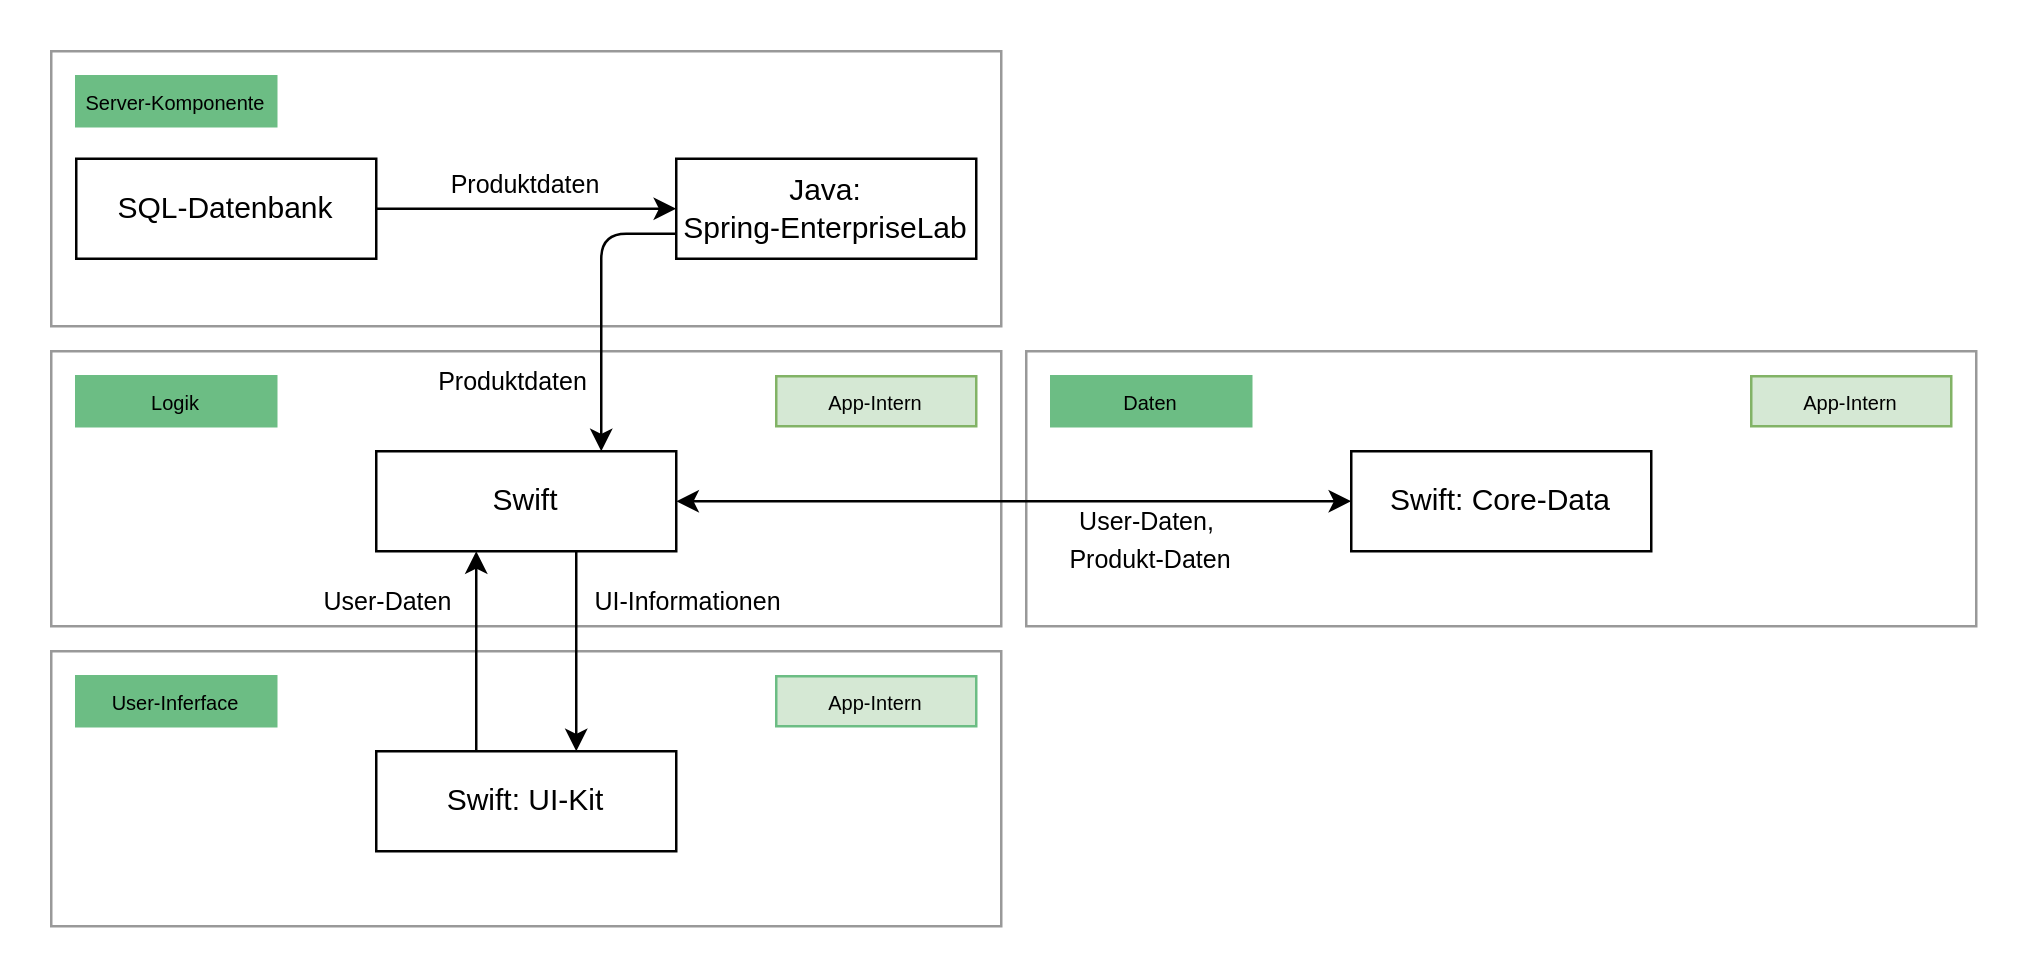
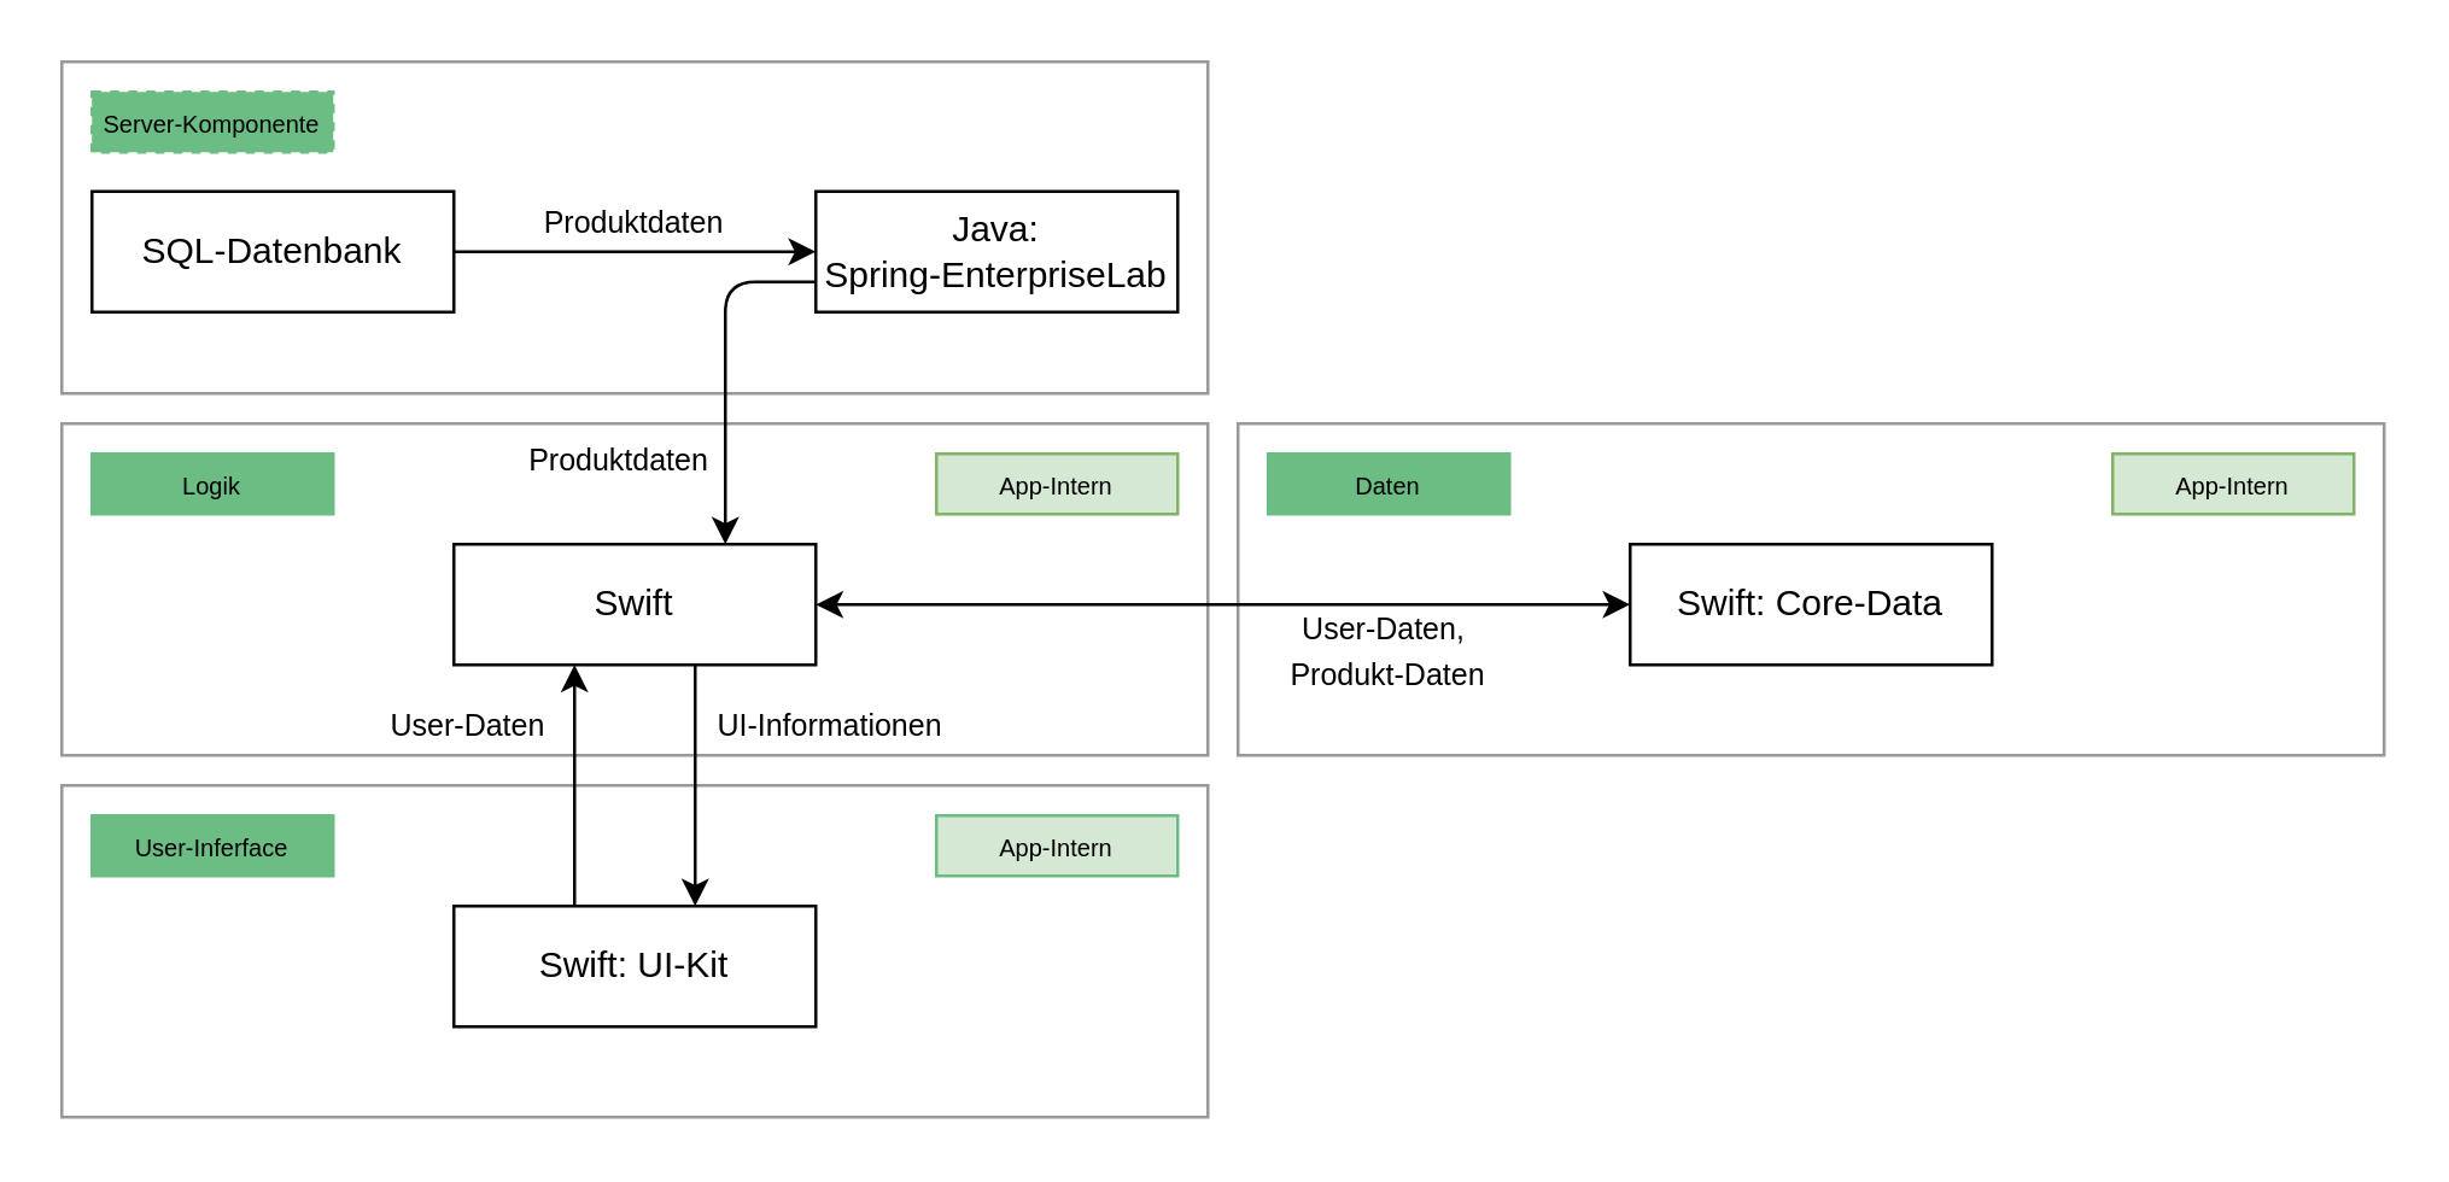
- <mxCell id="8" value="&lt;font style=&quot;font-size: 8px&quot;&gt;Server-Komponente&lt;/font&gt;" style="rounded=0;whiteSpace=wrap;html=1;fillColor=#6CBD84;strokeColor=#6CBD84;" parent="1" vertex="1"><mxGeometry x="30" y="30" width="80" height="20" as="geometry" /></mxCell>
+ <mxCell id="8" value="&lt;font style=&quot;font-size: 8px&quot;&gt;Server-Komponente&lt;/font&gt;" style="rounded=0;whiteSpace=wrap;html=1;fillColor=#6CBD84;strokeColor=#6CBD84;dashed=1;" parent="1" vertex="1"><mxGeometry x="30" y="30" width="80" height="20" as="geometry" /></mxCell>
